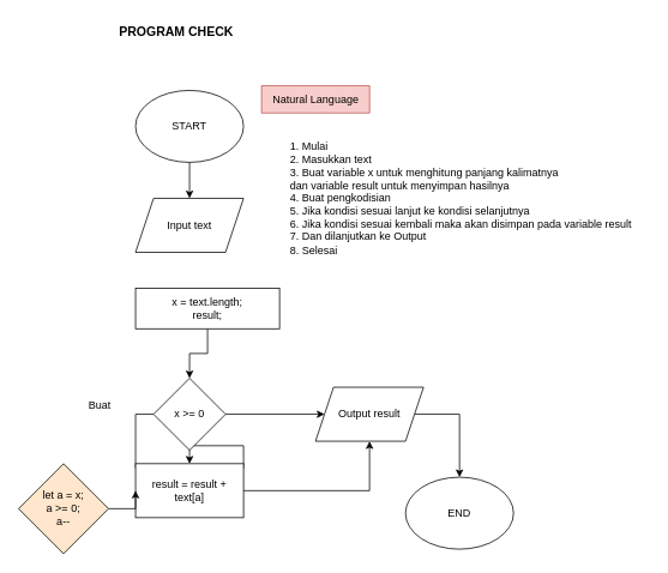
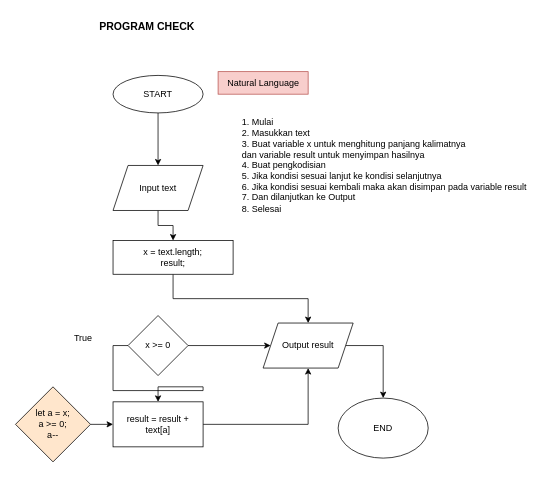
- <mxCell id="4" value="START" style="ellipse;whiteSpace=wrap;html=1;" parent="1" vertex="1"><mxGeometry x="150" y="100" width="120" height="80" as="geometry" /></mxCell>
+ <mxCell id="4" value="START" style="ellipse;whiteSpace=wrap;html=1;" parent="1" vertex="1"><mxGeometry x="150" y="100" width="120" height="50" as="geometry" /></mxCell>
+ <mxCell id="6" style="edgeStyle=orthogonalEdgeStyle;rounded=0;orthogonalLoop=1;jettySize=auto;html=1;exitX=0.5;exitY=1;exitDx=0;exitDy=0;entryX=0.5;entryY=0;entryDx=0;entryDy=0;" parent="1" source="7" target="9" edge="1"><mxGeometry relative="1" as="geometry" /></mxCell>
- <mxCell id="8" style="edgeStyle=orthogonalEdgeStyle;rounded=0;orthogonalLoop=1;jettySize=auto;html=1;exitX=0.5;exitY=1;exitDx=0;exitDy=0;entryX=0.5;entryY=0;entryDx=0;entryDy=0;" parent="1" source="9" target="12" edge="1"><mxGeometry relative="1" as="geometry" /></mxCell>
+ <mxCell id="8" style="edgeStyle=orthogonalEdgeStyle;rounded=0;orthogonalLoop=1;jettySize=auto;html=1;exitX=0.5;exitY=1;exitDx=0;exitDy=0;" parent="1" source="9" target="16" edge="1"><mxGeometry relative="1" as="geometry" /></mxCell>
- <mxCell id="22" value="Buat" style="text;html=1;align=center;verticalAlign=middle;resizable=0;points=[];autosize=1;strokeColor=none;fillColor=none;" parent="1" vertex="1"><mxGeometry x="85" y="435" width="50" height="30" as="geometry" /></mxCell>
+ <mxCell id="22" value="True" style="text;html=1;align=center;verticalAlign=middle;resizable=0;points=[];autosize=1;strokeColor=none;fillColor=none;" parent="1" vertex="1"><mxGeometry x="85" y="435" width="50" height="30" as="geometry" /></mxCell>
- <mxCell id="14" value="result = result + text[a]" style="whiteSpace=wrap;html=1;" parent="1" vertex="1"><mxGeometry x="150" y="515" width="120" height="60" as="geometry" /></mxCell>
+ <mxCell id="14" value="result = result + text[a]" style="whiteSpace=wrap;html=1;" parent="1" vertex="1"><mxGeometry x="150" y="535" width="120" height="60" as="geometry" /></mxCell>
